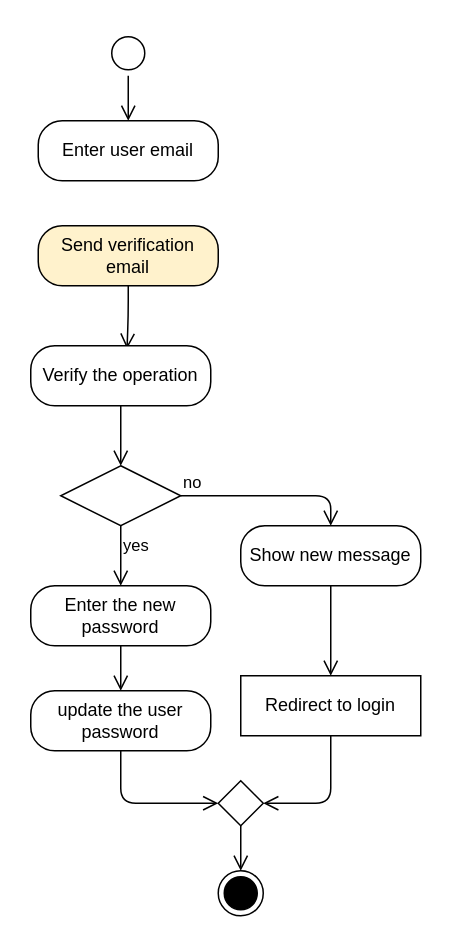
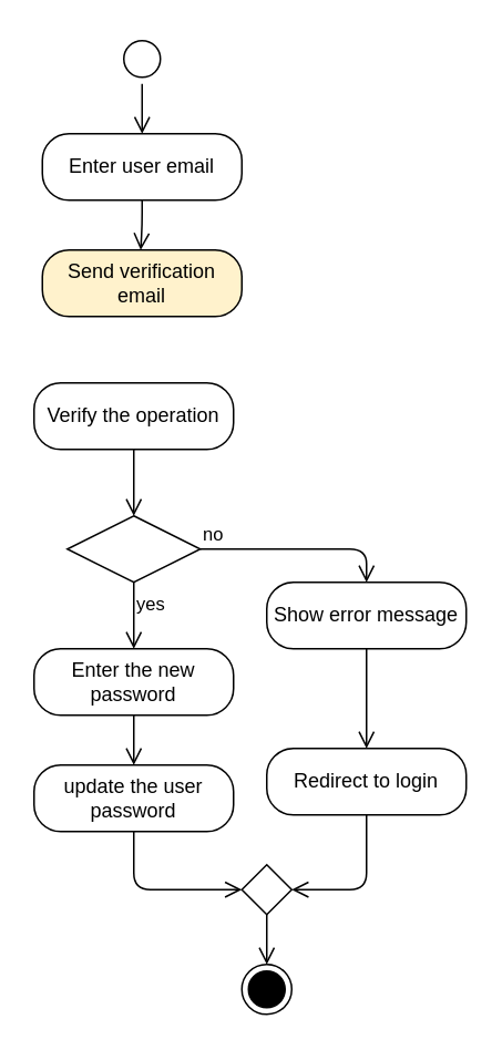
+ <mxCell id="5" value="" style="edgeStyle=orthogonalEdgeStyle;html=1;verticalAlign=bottom;endArrow=open;endSize=8;entryX=0.493;entryY=0;entryDx=0;entryDy=0;entryPerimeter=0;" edge="1" source="4" parent="1" target="6"><mxGeometry relative="1" as="geometry"><mxPoint x="85" y="160" as="targetPoint" /></mxGeometry></mxCell>
- <mxCell id="7" value="" style="edgeStyle=orthogonalEdgeStyle;html=1;verticalAlign=bottom;endArrow=open;endSize=8;entryX=0.535;entryY=0.05;entryDx=0;entryDy=0;entryPerimeter=0;" edge="1" source="6" parent="1" target="8"><mxGeometry relative="1" as="geometry"><mxPoint x="85" y="210" as="targetPoint" /></mxGeometry></mxCell>
- <mxCell id="13" value="Show new message" style="rounded=1;whiteSpace=wrap;html=1;arcSize=40;" vertex="1" parent="1"><mxGeometry x="160" y="350" width="120" height="40" as="geometry" /></mxCell>
+ <mxCell id="13" value="Show error message" style="rounded=1;whiteSpace=wrap;html=1;arcSize=40;" vertex="1" parent="1"><mxGeometry x="160" y="350" width="120" height="40" as="geometry" /></mxCell>
- <mxCell id="15" value="Redirect to login" style="whiteSpace=wrap;html=1;arcSize=40;rounded=0;" vertex="1" parent="1"><mxGeometry x="160" y="450" width="120" height="40" as="geometry" /></mxCell>
+ <mxCell id="15" value="Redirect to login" style="rounded=1;whiteSpace=wrap;html=1;arcSize=40;" vertex="1" parent="1"><mxGeometry x="160" y="450" width="120" height="40" as="geometry" /></mxCell>
